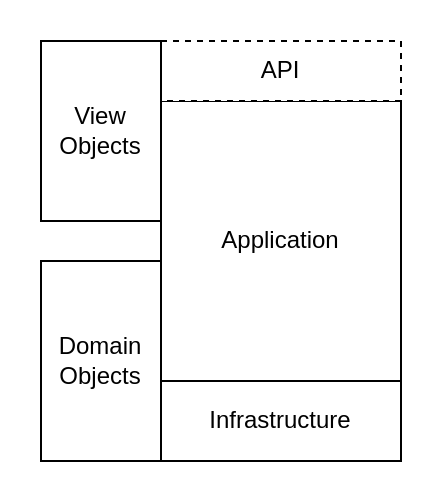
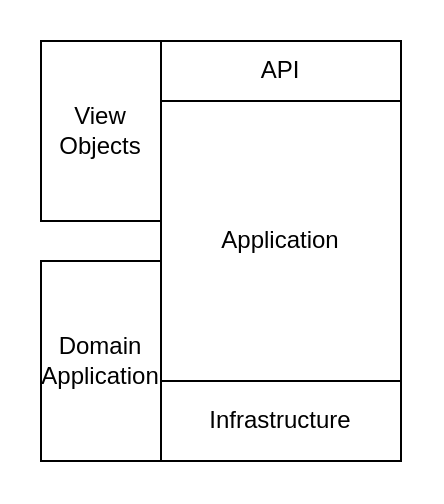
- <mxCell id="4" value="API" style="rounded=0;whiteSpace=wrap;html=1;dashed=1;" vertex="1" parent="1"><mxGeometry x="80" y="20" width="120" height="30" as="geometry" /></mxCell>
+ <mxCell id="4" value="API" style="rounded=0;whiteSpace=wrap;html=1;" vertex="1" parent="1"><mxGeometry x="80" y="20" width="120" height="30" as="geometry" /></mxCell>
- <mxCell id="3" value="Domain Objects" style="rounded=0;whiteSpace=wrap;html=1;" vertex="1" parent="1"><mxGeometry x="20" y="130" width="60" height="100" as="geometry" /></mxCell>
+ <mxCell id="3" value="Domain Application" style="rounded=0;whiteSpace=wrap;html=1;" vertex="1" parent="1"><mxGeometry x="20" y="130" width="60" height="100" as="geometry" /></mxCell>
